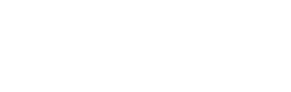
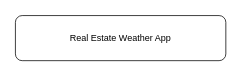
+ <mxCell id="2" value="Real Estate Weather App" style="rounded=1;whiteSpace=wrap;html=1;" vertex="1" parent="1"><mxGeometry x="20" y="20" width="280" height="60" as="geometry" /></mxCell>
